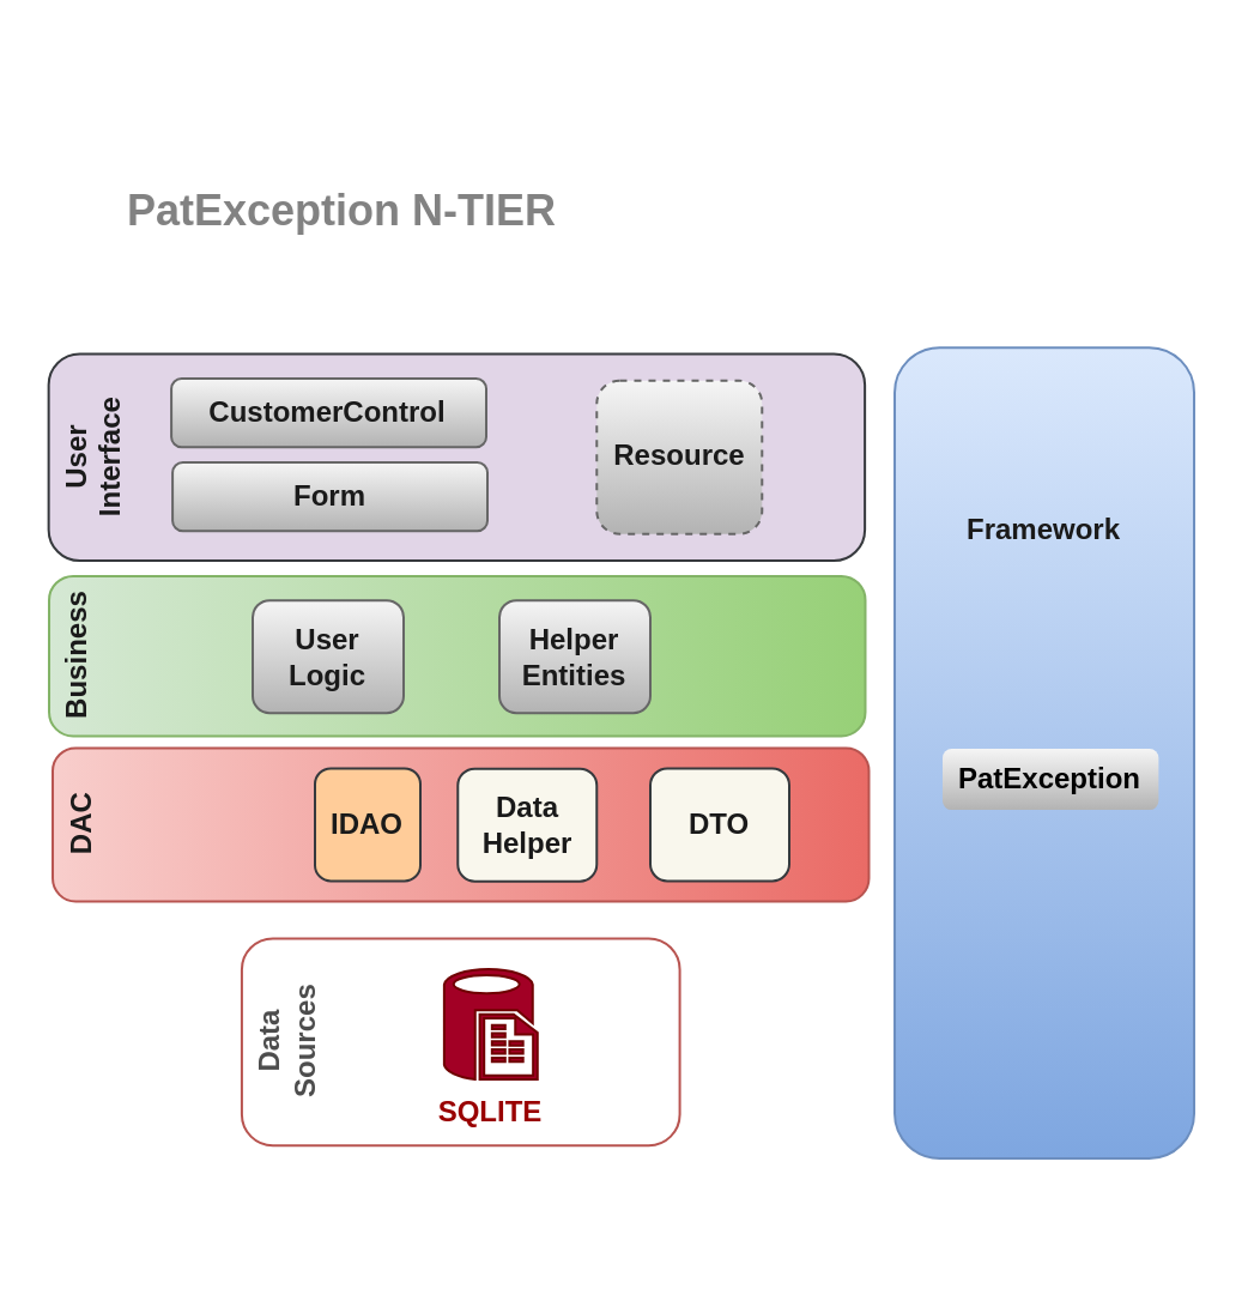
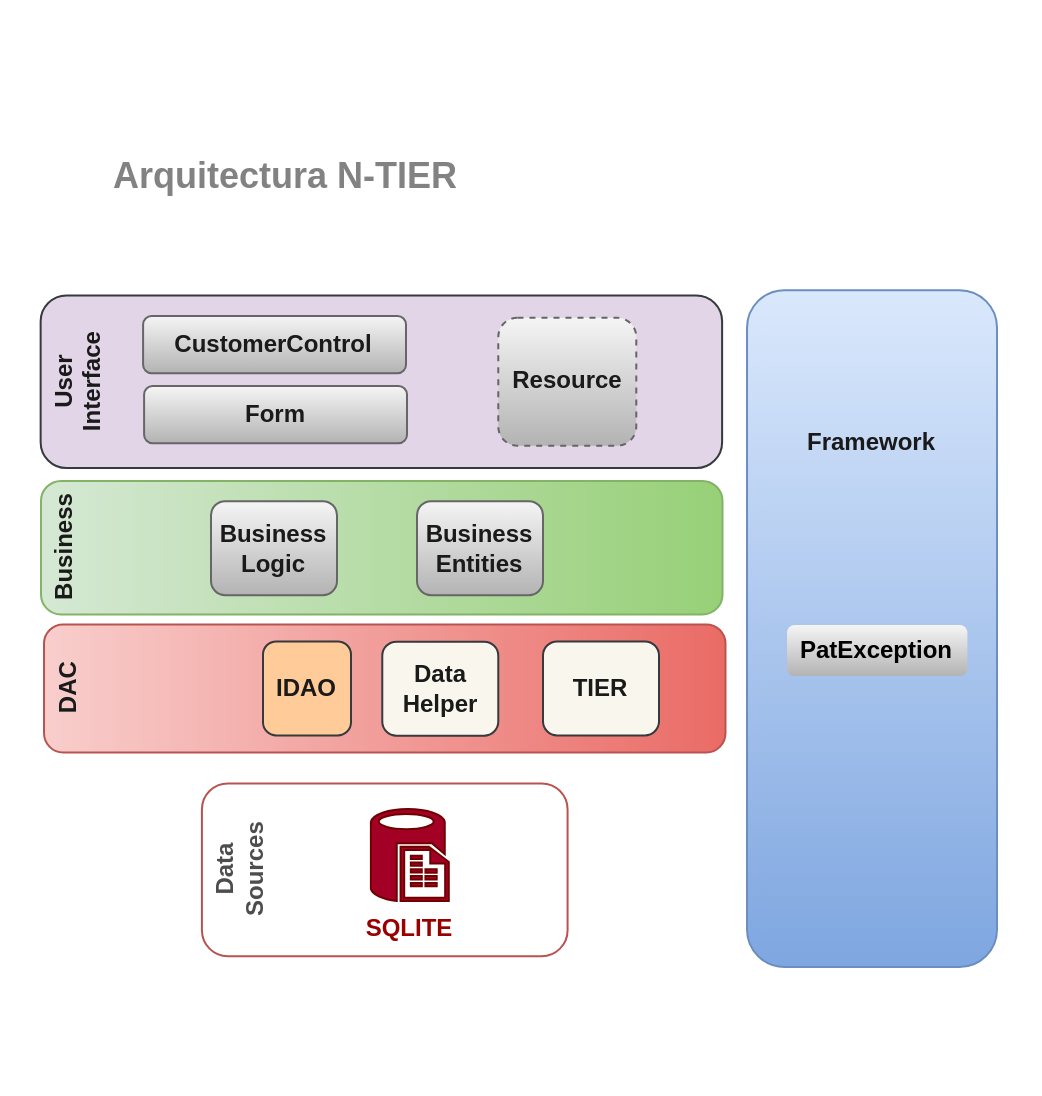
- <mxCell id="3" value="&lt;font color=&quot;#828282&quot; style=&quot;font-size: 18px;&quot;&gt;&lt;b style=&quot;&quot;&gt;PatException N-TIER&lt;/b&gt;&lt;/font&gt;" style="text;html=1;strokeColor=none;fillColor=none;align=center;verticalAlign=middle;whiteSpace=wrap;rounded=0;labelBackgroundColor=none;fontColor=#333333;" parent="1" vertex="1"><mxGeometry x="20.38" y="73" width="245" height="30" as="geometry" /></mxCell>
+ <mxCell id="3" value="&lt;font color=&quot;#828282&quot; style=&quot;font-size: 18px;&quot;&gt;&lt;b style=&quot;&quot;&gt;Arquitectura N-TIER&lt;/b&gt;&lt;/font&gt;" style="text;html=1;strokeColor=none;fillColor=none;align=center;verticalAlign=middle;whiteSpace=wrap;rounded=0;labelBackgroundColor=none;fontColor=#333333;" parent="1" vertex="1"><mxGeometry x="20.38" y="73" width="245" height="30" as="geometry" /></mxCell>
- <mxCell id="8" value="&lt;span style=&quot;color: rgb(26, 26, 26);&quot;&gt;&lt;b&gt;User Logic&lt;/b&gt;&lt;/span&gt;" style="rounded=1;whiteSpace=wrap;html=1;fillColor=#f5f5f5;strokeColor=#666666;gradientColor=#b3b3b3;" parent="1" vertex="1"><mxGeometry x="105" y="250.08" width="63" height="47" as="geometry" /></mxCell>
+ <mxCell id="8" value="&lt;span style=&quot;color: rgb(26, 26, 26);&quot;&gt;&lt;b&gt;Business Logic&lt;/b&gt;&lt;/span&gt;" style="rounded=1;whiteSpace=wrap;html=1;fillColor=#f5f5f5;strokeColor=#666666;gradientColor=#b3b3b3;" parent="1" vertex="1"><mxGeometry x="105" y="250.08" width="63" height="47" as="geometry" /></mxCell>
- <mxCell id="9" value="&lt;font color=&quot;#1a1a1a&quot;&gt;&lt;b&gt;Helper Entities&lt;/b&gt;&lt;/font&gt;" style="rounded=1;whiteSpace=wrap;html=1;fillColor=#f5f5f5;strokeColor=#666666;gradientColor=#b3b3b3;" parent="1" vertex="1"><mxGeometry x="208" y="250.08" width="63" height="47" as="geometry" /></mxCell>
+ <mxCell id="9" value="&lt;font color=&quot;#1a1a1a&quot;&gt;&lt;b&gt;Business Entities&lt;/b&gt;&lt;/font&gt;" style="rounded=1;whiteSpace=wrap;html=1;fillColor=#f5f5f5;strokeColor=#666666;gradientColor=#b3b3b3;" parent="1" vertex="1"><mxGeometry x="208" y="250.08" width="63" height="47" as="geometry" /></mxCell>
- <mxCell id="16" value="&lt;font color=&quot;#1a1a1a&quot;&gt;&lt;b&gt;DTO&lt;/b&gt;&lt;br&gt;&lt;/font&gt;" style="rounded=1;whiteSpace=wrap;html=1;fillColor=#f9f7ed;strokeColor=#36393d;" parent="1" vertex="1"><mxGeometry x="271" y="320.21" width="58" height="47" as="geometry" /></mxCell>
+ <mxCell id="16" value="&lt;font color=&quot;#1a1a1a&quot;&gt;&lt;b&gt;TIER&lt;/b&gt;&lt;br&gt;&lt;/font&gt;" style="rounded=1;whiteSpace=wrap;html=1;fillColor=#f9f7ed;strokeColor=#36393d;" parent="1" vertex="1"><mxGeometry x="271" y="320.21" width="58" height="47" as="geometry" /></mxCell>
